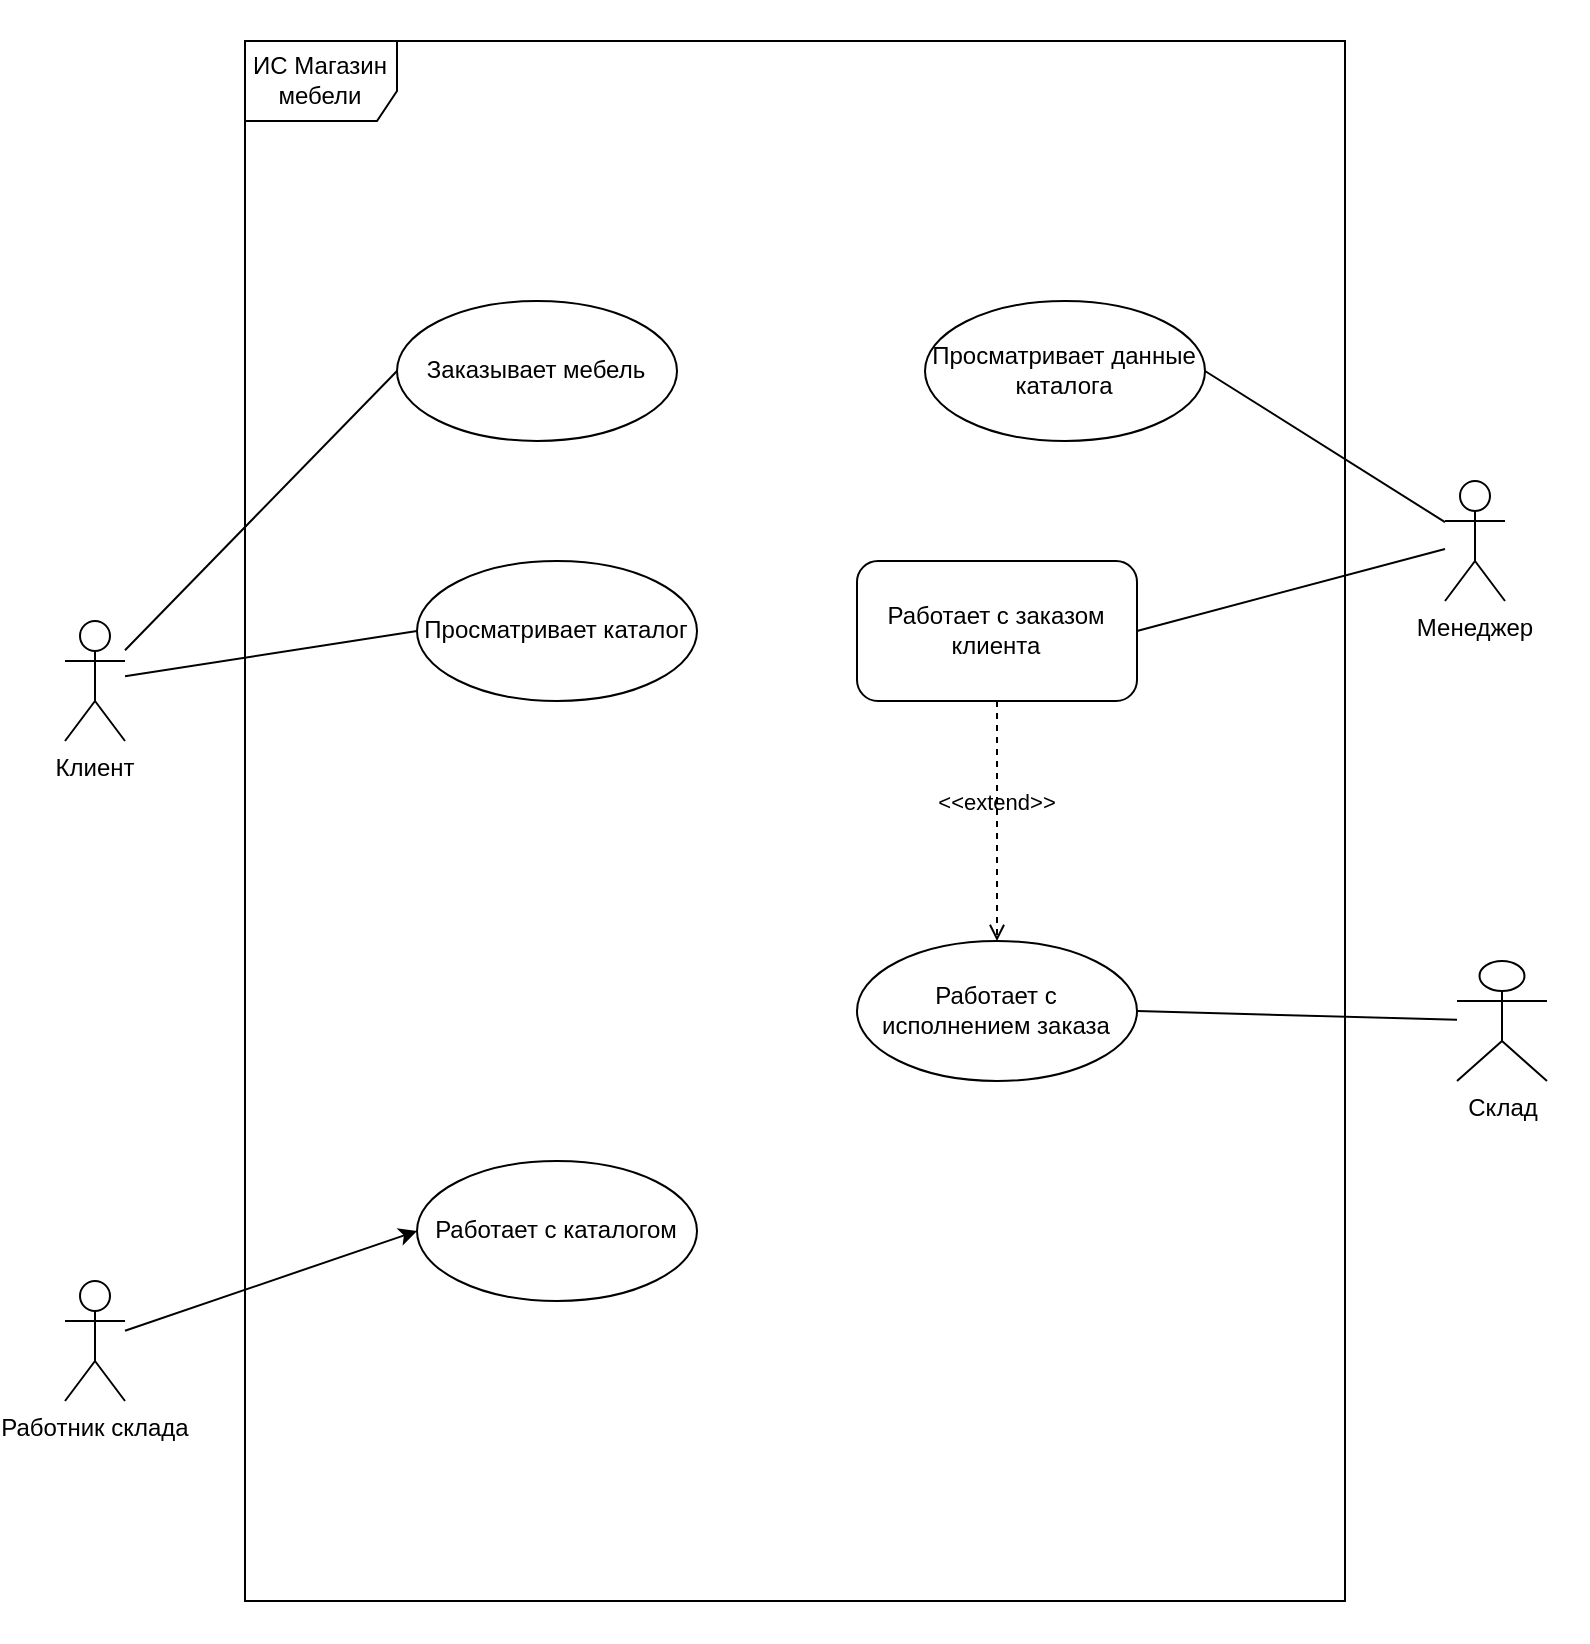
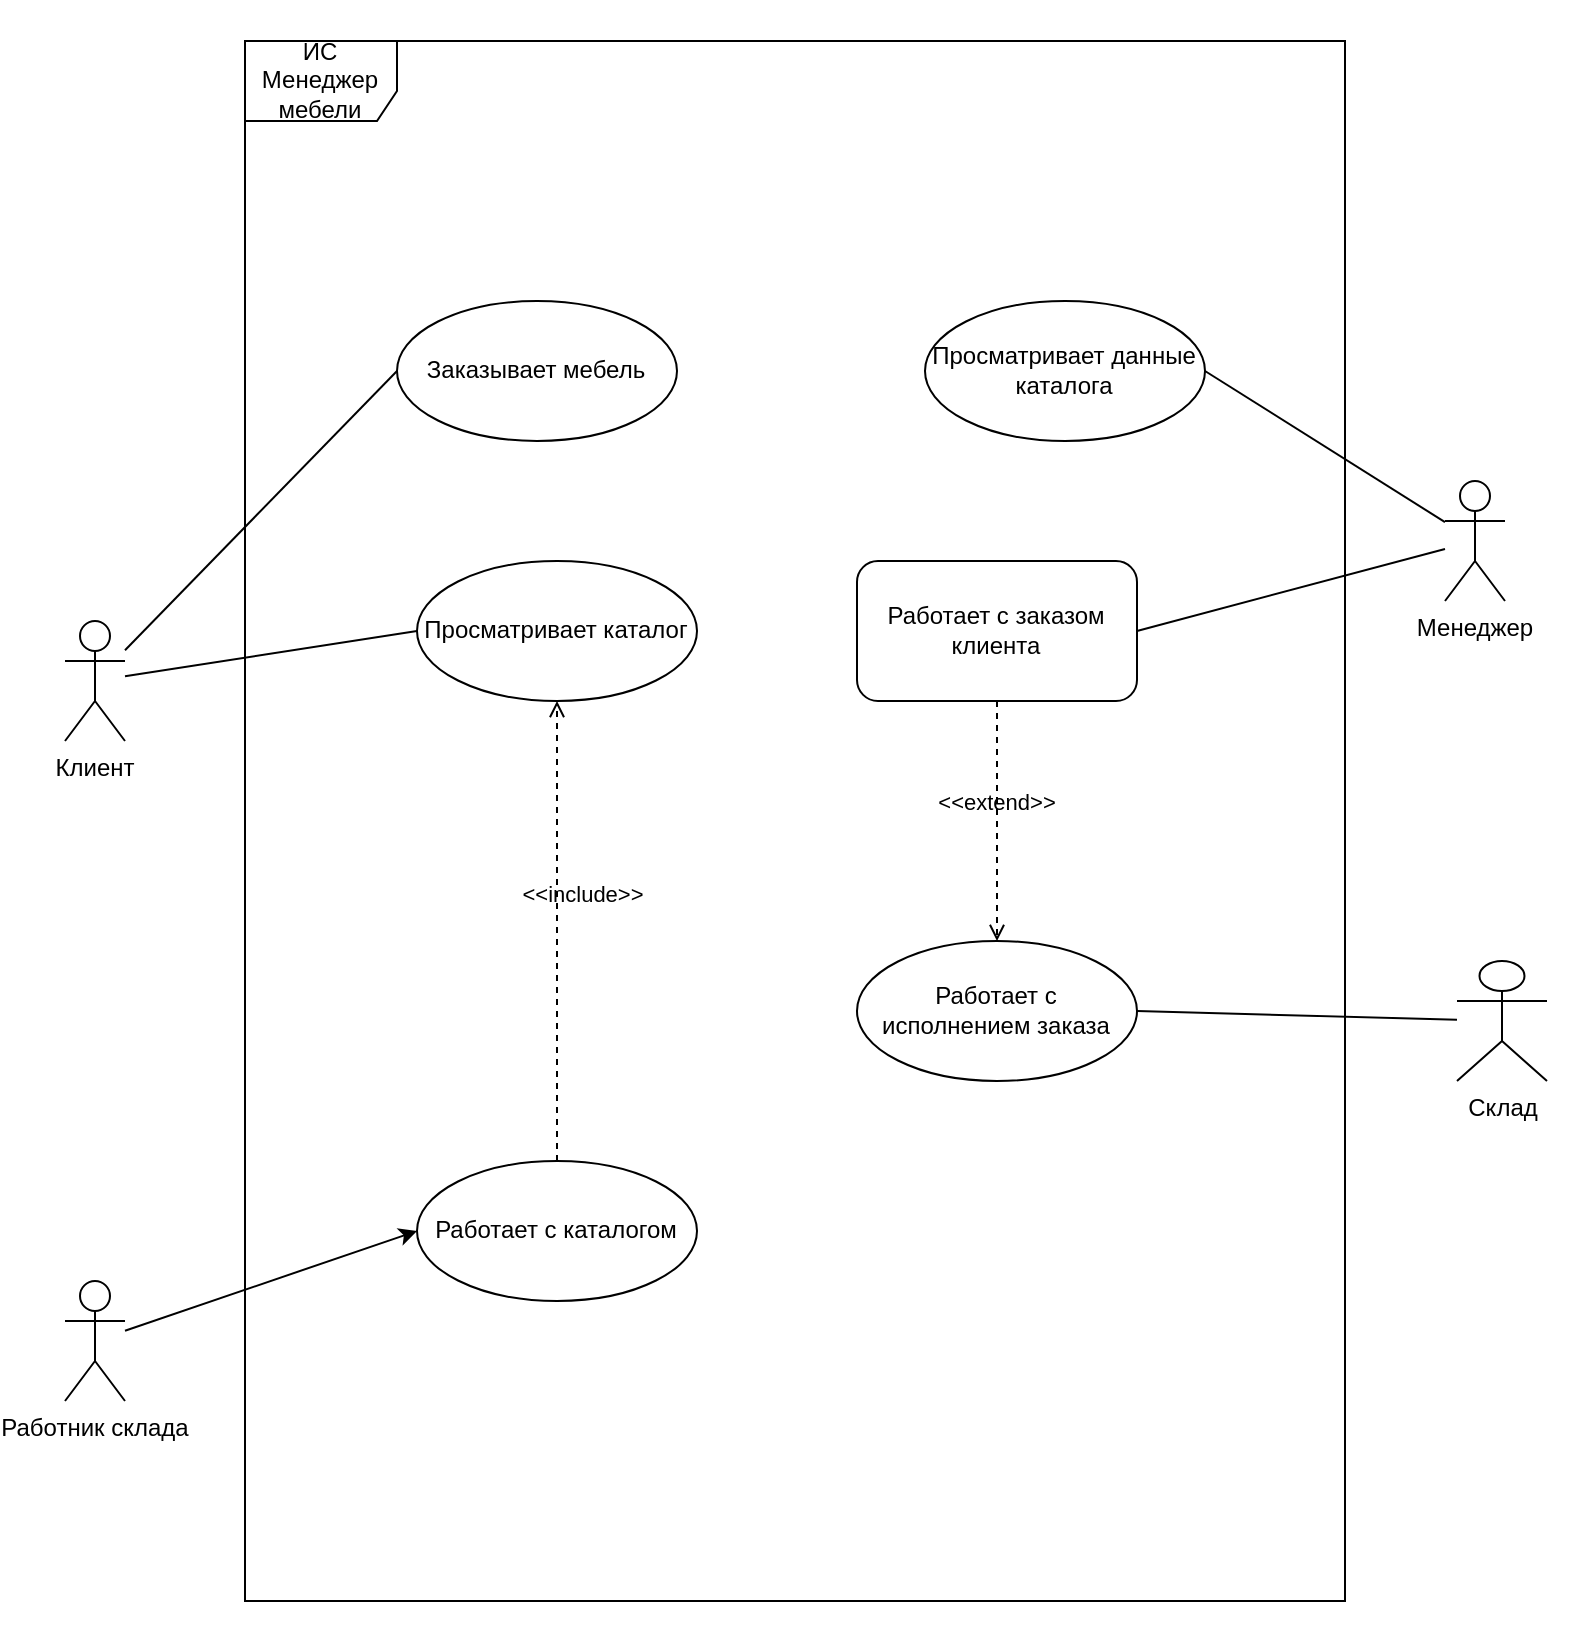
- <mxCell id="2" value="ИС Магазин мебели" style="shape=umlFrame;whiteSpace=wrap;html=1;pointerEvents=0;width=76;height=40;" parent="1" vertex="1"><mxGeometry x="110" y="20" width="550" height="780" as="geometry" /></mxCell>
+ <mxCell id="2" value="ИС Менеджер мебели" style="shape=umlFrame;whiteSpace=wrap;html=1;pointerEvents=0;width=76;height=40;" parent="1" vertex="1"><mxGeometry x="110" y="20" width="550" height="780" as="geometry" /></mxCell>
+ <mxCell id="18" value="&amp;lt;&amp;lt;include&amp;gt;&amp;gt;" style="html=1;verticalAlign=bottom;labelBackgroundColor=none;endArrow=open;endFill=0;dashed=1;rounded=0;exitX=0.5;exitY=0;exitDx=0;exitDy=0;entryX=0.5;entryY=1;entryDx=0;entryDy=0;" parent="1" source="8" target="6" edge="1"><mxGeometry x="0.079" y="-13" width="160" relative="1" as="geometry"><mxPoint x="296" y="470" as="sourcePoint" /><mxPoint x="456" y="470" as="targetPoint" /><mxPoint as="offset" /></mxGeometry></mxCell>
